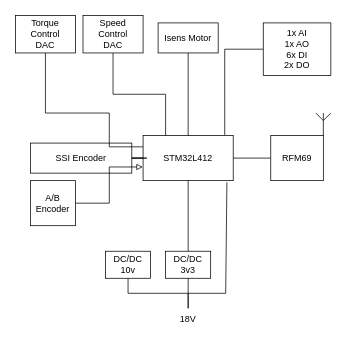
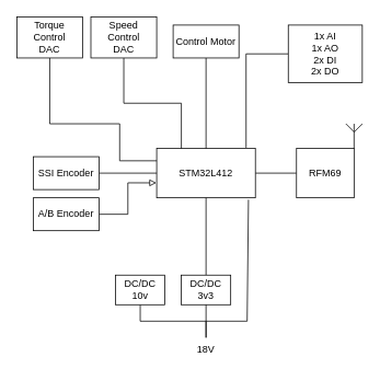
- <mxCell id="13" value="Isens Motor" style="rounded=0;whiteSpace=wrap;html=1;" vertex="1" parent="1"><mxGeometry x="210" y="30" width="80" height="40" as="geometry" /></mxCell>
+ <mxCell id="13" value="Control Motor" style="rounded=0;whiteSpace=wrap;html=1;" vertex="1" parent="1"><mxGeometry x="210" y="30" width="80" height="40" as="geometry" /></mxCell>
- <mxCell id="21" value="1x AI&lt;br&gt;1x AO&lt;br&gt;6x DI&lt;br&gt;2x DO" style="rounded=0;whiteSpace=wrap;html=1;" vertex="1" parent="1"><mxGeometry x="350" y="30" width="90" height="70" as="geometry" /></mxCell>
+ <mxCell id="21" value="1x AI&lt;br&gt;1x AO&lt;br&gt;2x DI&lt;br&gt;2x DO" style="rounded=0;whiteSpace=wrap;html=1;" vertex="1" parent="1"><mxGeometry x="350" y="30" width="90" height="70" as="geometry" /></mxCell>
- <mxCell id="17" value="SSI Encoder" style="rounded=0;whiteSpace=wrap;html=1;" vertex="1" parent="1"><mxGeometry x="40" y="190" width="135" height="40" as="geometry" /></mxCell>
+ <mxCell id="17" value="SSI Encoder" style="rounded=0;whiteSpace=wrap;html=1;" vertex="1" parent="1"><mxGeometry x="40" y="190" width="80" height="40" as="geometry" /></mxCell>
- <mxCell id="19" value="A/B Encoder" style="rounded=0;whiteSpace=wrap;html=1;" vertex="1" parent="1"><mxGeometry x="40" y="240" width="60" height="60" as="geometry" /></mxCell>
+ <mxCell id="19" value="A/B Encoder" style="rounded=0;whiteSpace=wrap;html=1;" vertex="1" parent="1"><mxGeometry x="40" y="240" width="80" height="40" as="geometry" /></mxCell>
